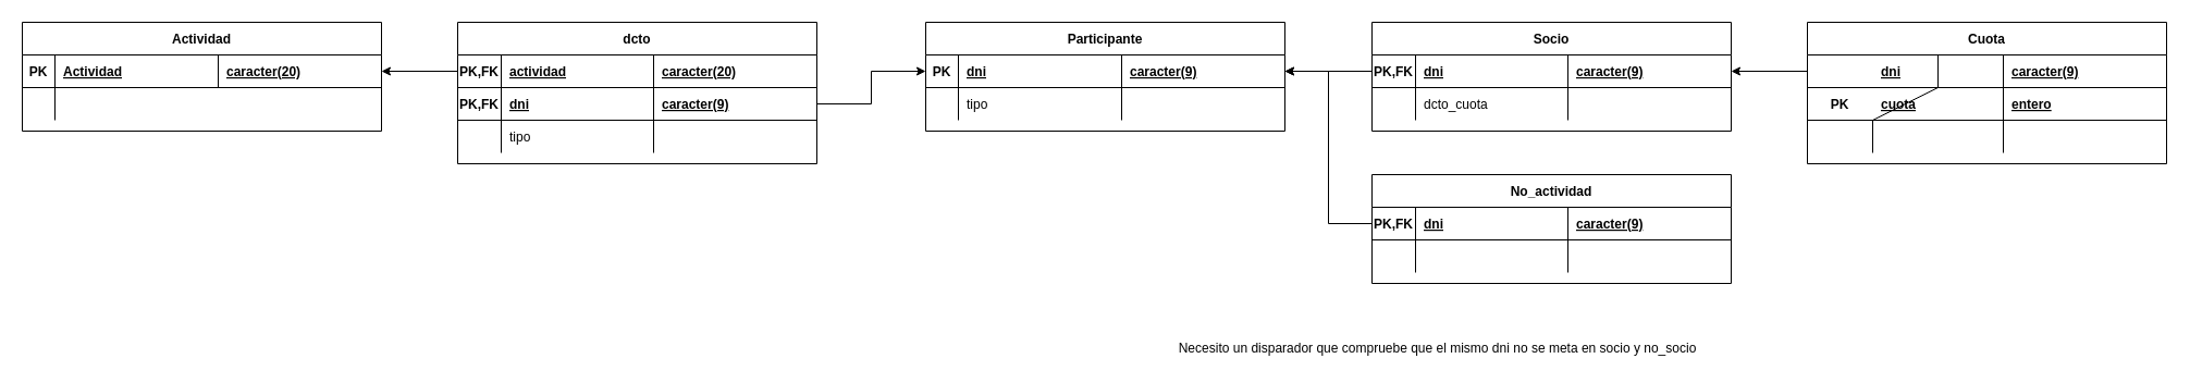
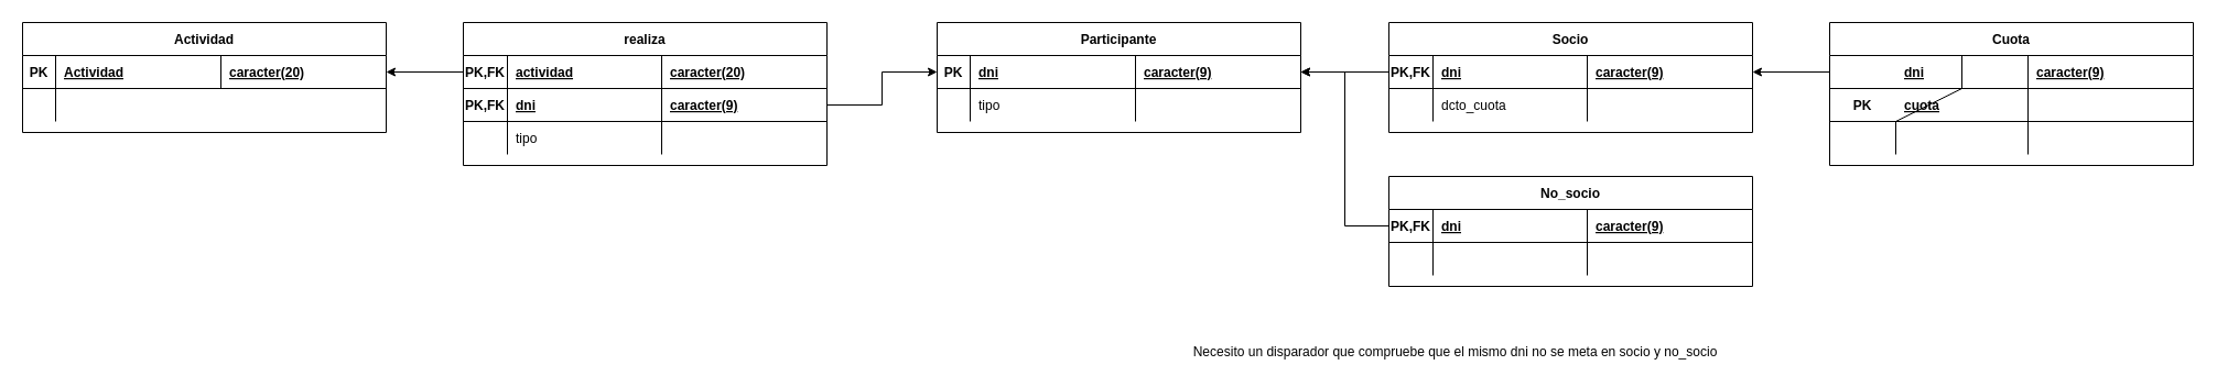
- <mxCell id="19" value="dcto" style="shape=table;startSize=30;container=1;collapsible=1;childLayout=tableLayout;fixedRows=1;rowLines=0;fontStyle=1;align=center;resizeLast=1;" vertex="1" parent="1"><mxGeometry x="420" y="20" width="330" height="130" as="geometry" /></mxCell>
+ <mxCell id="19" value="realiza" style="shape=table;startSize=30;container=1;collapsible=1;childLayout=tableLayout;fixedRows=1;rowLines=0;fontStyle=1;align=center;resizeLast=1;" vertex="1" parent="1"><mxGeometry x="420" y="20" width="330" height="130" as="geometry" /></mxCell>
- <mxCell id="61" value="entero" style="shape=partialRectangle;connectable=0;fillColor=none;top=0;left=0;bottom=0;right=0;align=left;spacingLeft=6;fontStyle=5;overflow=hidden;" vertex="1" parent="58"><mxGeometry x="180" width="150" height="30" as="geometry"><mxRectangle width="150" height="30" as="alternateBounds" /></mxGeometry></mxCell>
- <mxCell id="44" value="No_actividad" style="shape=table;startSize=30;container=1;collapsible=1;childLayout=tableLayout;fixedRows=1;rowLines=0;fontStyle=1;align=center;resizeLast=1;" vertex="1" parent="1"><mxGeometry x="1260" y="160" width="330" height="100" as="geometry" /></mxCell>
+ <mxCell id="44" value="No_socio" style="shape=table;startSize=30;container=1;collapsible=1;childLayout=tableLayout;fixedRows=1;rowLines=0;fontStyle=1;align=center;resizeLast=1;" vertex="1" parent="1"><mxGeometry x="1260" y="160" width="330" height="100" as="geometry" /></mxCell>
